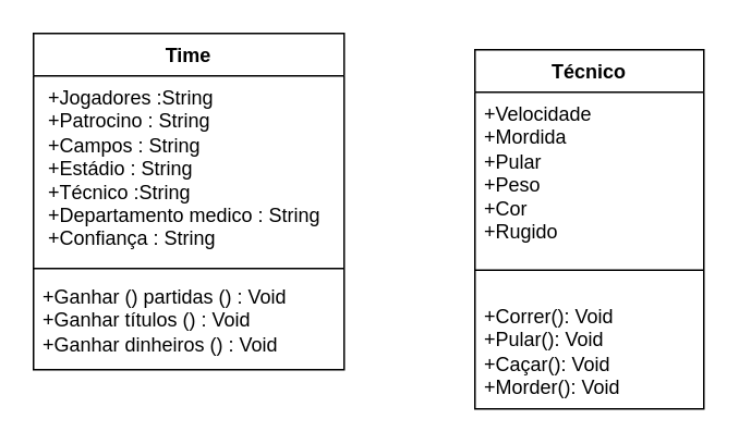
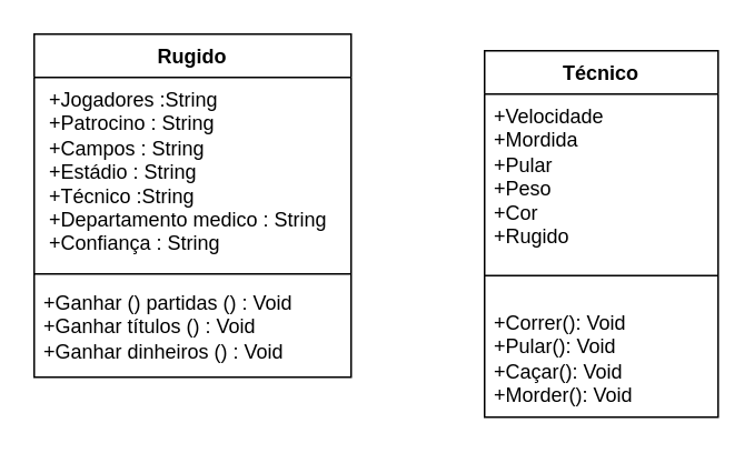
- <mxCell id="2" value="&lt;font style=&quot;vertical-align: inherit;&quot;&gt;&lt;font style=&quot;vertical-align: inherit;&quot;&gt;Time&lt;/font&gt;&lt;/font&gt;" style="swimlane;fontStyle=1;align=center;verticalAlign=top;childLayout=stackLayout;horizontal=1;startSize=26;horizontalStack=0;resizeParent=1;resizeParentMax=0;resizeLast=0;collapsible=1;marginBottom=0;whiteSpace=wrap;html=1;" parent="1" vertex="1"><mxGeometry x="20" y="20" width="190" height="206" as="geometry" /></mxCell>
+ <mxCell id="2" value="&lt;font style=&quot;vertical-align: inherit;&quot;&gt;&lt;font style=&quot;vertical-align: inherit;&quot;&gt;Rugido&lt;/font&gt;&lt;/font&gt;" style="swimlane;fontStyle=1;align=center;verticalAlign=top;childLayout=stackLayout;horizontal=1;startSize=26;horizontalStack=0;resizeParent=1;resizeParentMax=0;resizeLast=0;collapsible=1;marginBottom=0;whiteSpace=wrap;html=1;" parent="1" vertex="1"><mxGeometry x="20" y="20" width="190" height="206" as="geometry" /></mxCell>
